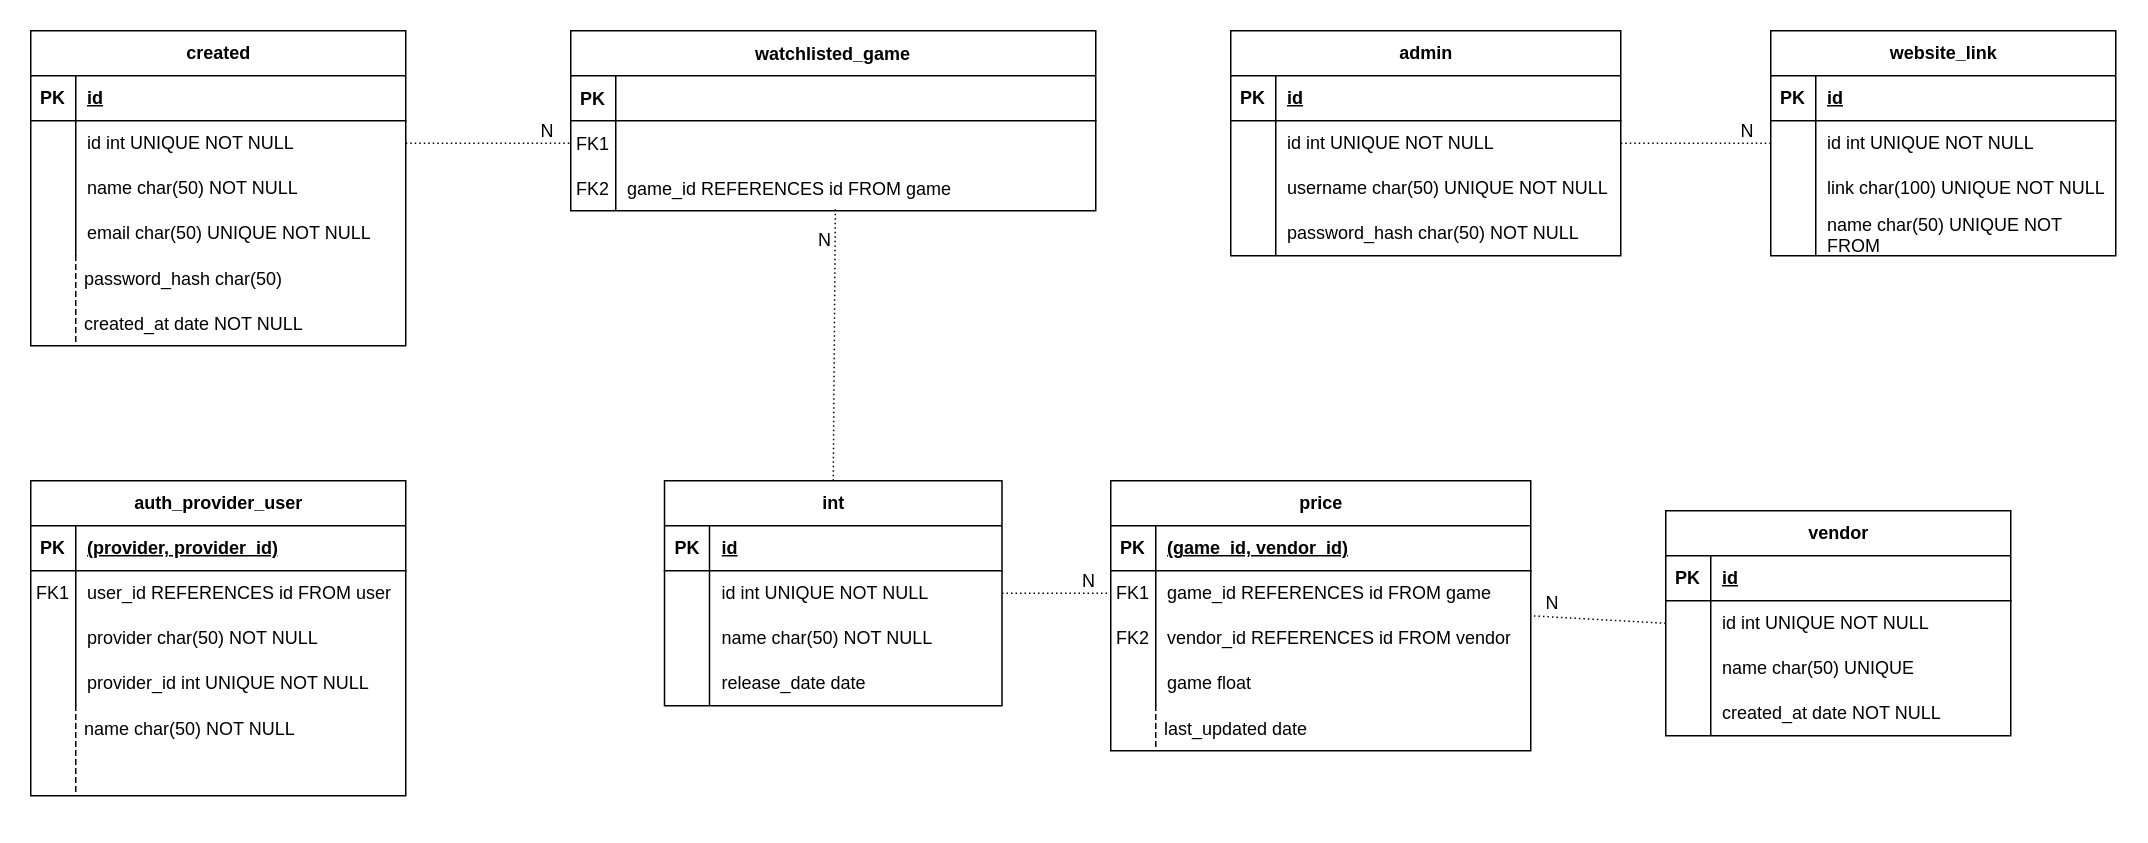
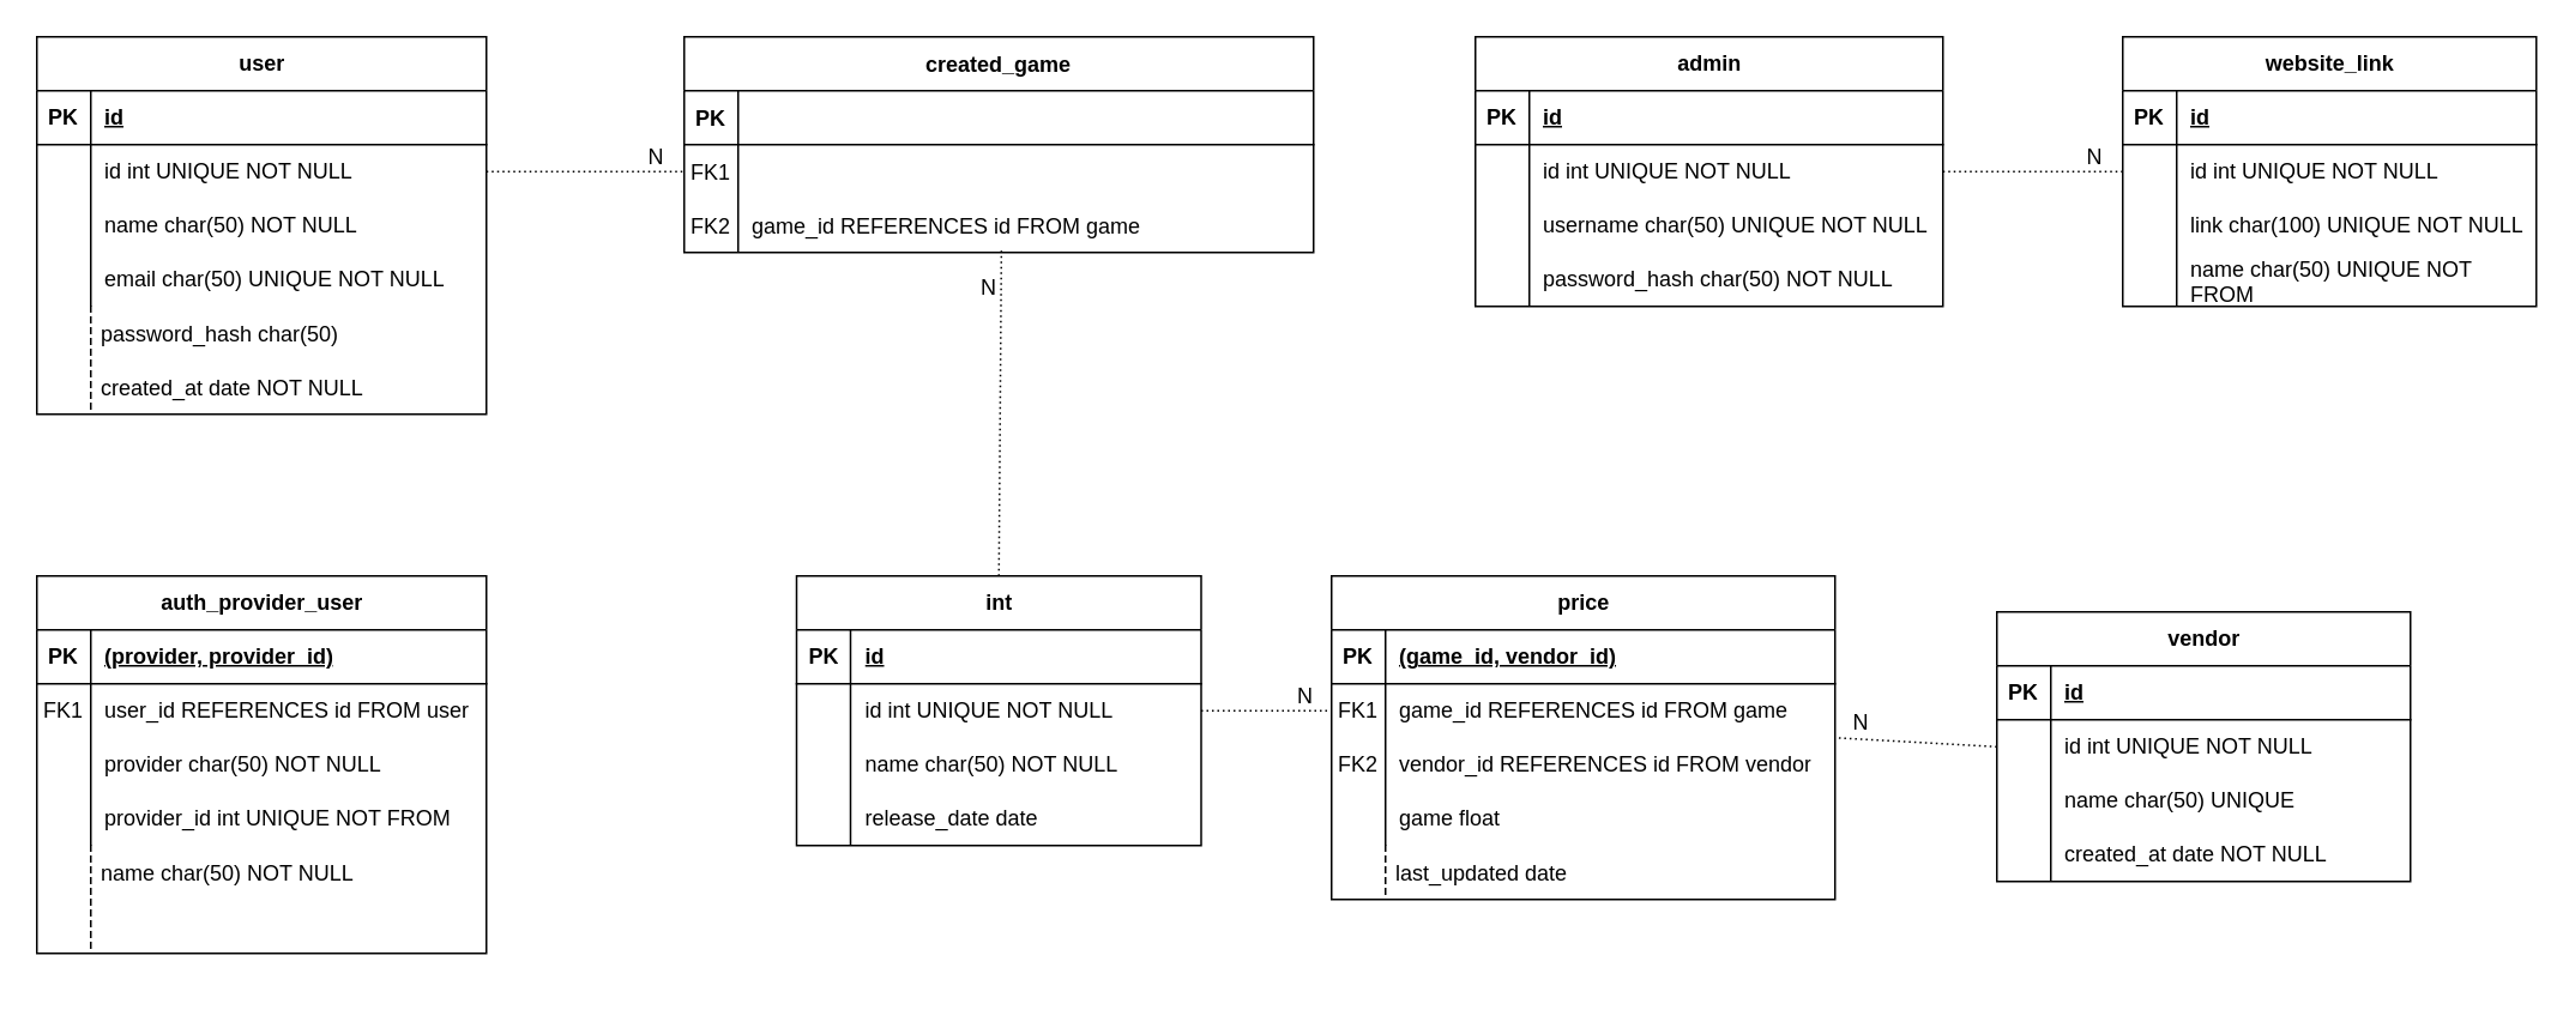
- <mxCell id="53" value="created" style="shape=table;startSize=30;container=1;collapsible=1;childLayout=tableLayout;fixedRows=1;rowLines=0;fontStyle=1;align=center;resizeLast=1;html=1;" parent="52" vertex="1"><mxGeometry width="250" height="210" as="geometry" /></mxCell>
+ <mxCell id="53" value="user" style="shape=table;startSize=30;container=1;collapsible=1;childLayout=tableLayout;fixedRows=1;rowLines=0;fontStyle=1;align=center;resizeLast=1;html=1;" parent="52" vertex="1"><mxGeometry width="250" height="210" as="geometry" /></mxCell>
- <mxCell id="2" value="watchlisted_game" style="shape=table;startSize=30;container=1;collapsible=1;childLayout=tableLayout;fixedRows=1;rowLines=0;fontStyle=1;align=center;resizeLast=1;" parent="1" vertex="1"><mxGeometry x="380" y="20" width="350" height="120" as="geometry" /></mxCell>
+ <mxCell id="2" value="created_game" style="shape=table;startSize=30;container=1;collapsible=1;childLayout=tableLayout;fixedRows=1;rowLines=0;fontStyle=1;align=center;resizeLast=1;" parent="1" vertex="1"><mxGeometry x="380" y="20" width="350" height="120" as="geometry" /></mxCell>
- <mxCell id="89" value="provider_id int UNIQUE NOT NULL" style="shape=partialRectangle;connectable=0;fillColor=none;top=0;left=0;bottom=0;right=0;align=left;spacingLeft=6;overflow=hidden;whiteSpace=wrap;html=1;" parent="87" vertex="1"><mxGeometry x="30" width="220" height="30" as="geometry"><mxRectangle width="220" height="30" as="alternateBounds" /></mxGeometry></mxCell>
+ <mxCell id="89" value="provider_id int UNIQUE NOT FROM" style="shape=partialRectangle;connectable=0;fillColor=none;top=0;left=0;bottom=0;right=0;align=left;spacingLeft=6;overflow=hidden;whiteSpace=wrap;html=1;" parent="87" vertex="1"><mxGeometry x="30" width="220" height="30" as="geometry"><mxRectangle width="220" height="30" as="alternateBounds" /></mxGeometry></mxCell>
